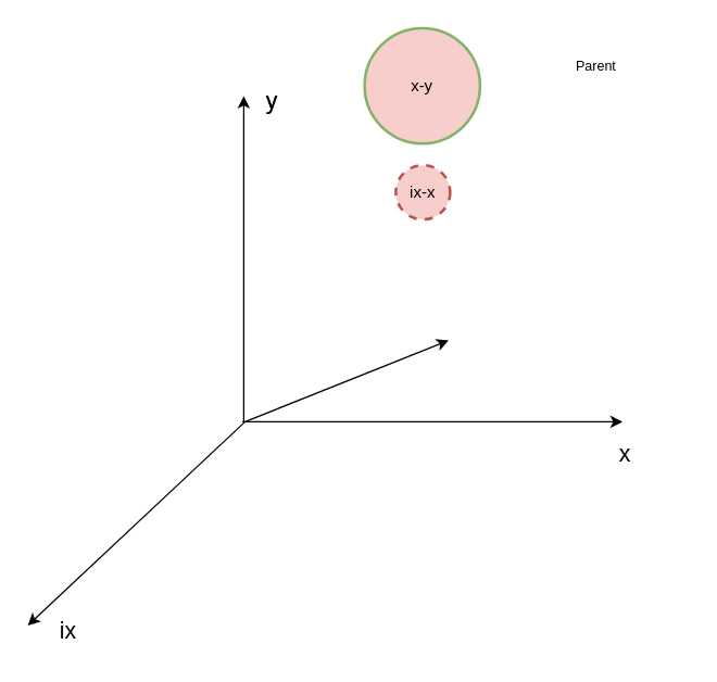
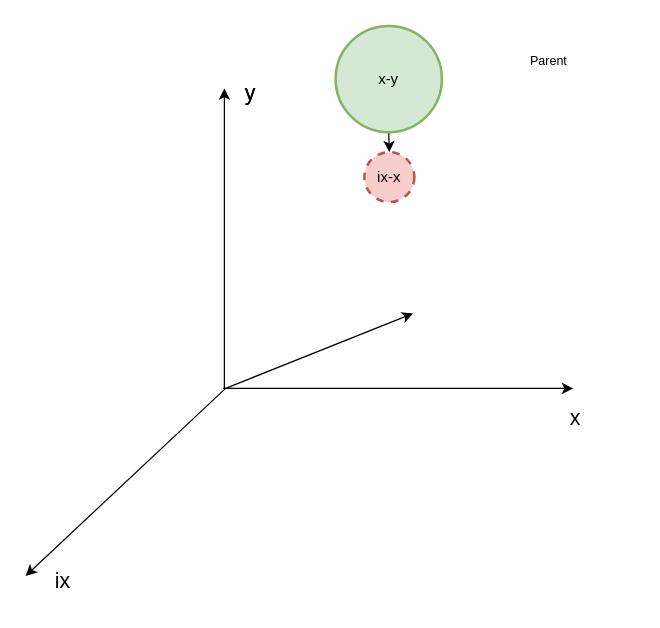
- <mxCell id="9" value="x-y" style="ellipse;whiteSpace=wrap;html=1;aspect=fixed;fillColor=#f8cecc;strokeColor=#82b366;strokeWidth=2;" parent="1" vertex="1"><mxGeometry x="268" y="20" width="85" height="85" as="geometry" /></mxCell>
+ <mxCell id="9" value="x-y" style="ellipse;whiteSpace=wrap;html=1;aspect=fixed;fillColor=#d5e8d4;strokeColor=#82b366;strokeWidth=2;" parent="1" vertex="1"><mxGeometry x="268" y="20" width="85" height="85" as="geometry" /></mxCell>
+ <mxCell id="4" value="" style="endArrow=classic;html=1;rounded=0;entryX=0.5;entryY=0;entryDx=0;entryDy=0;exitX=0.5;exitY=1;exitDx=0;exitDy=0;" parent="1" source="9" target="13" edge="1"><mxGeometry width="50" height="50" relative="1" as="geometry"><mxPoint x="281" y="110" as="sourcePoint" /><mxPoint x="416" y="90" as="targetPoint" /></mxGeometry></mxCell>
